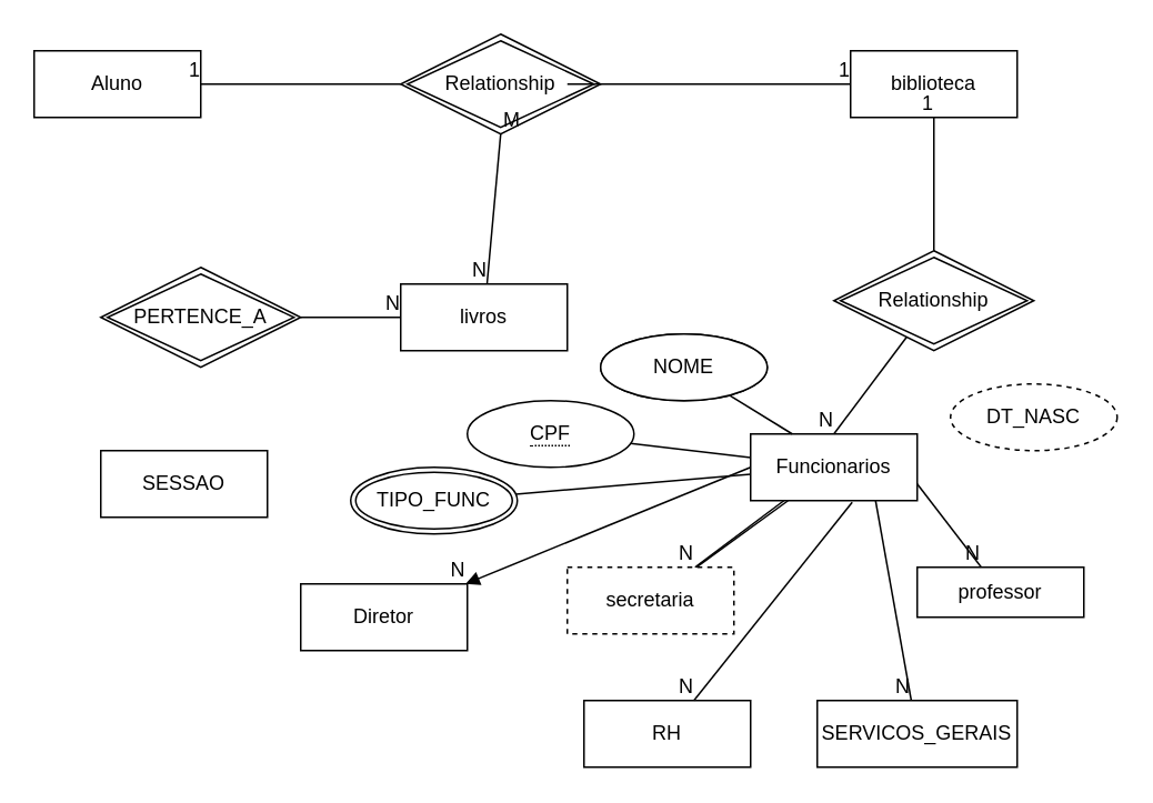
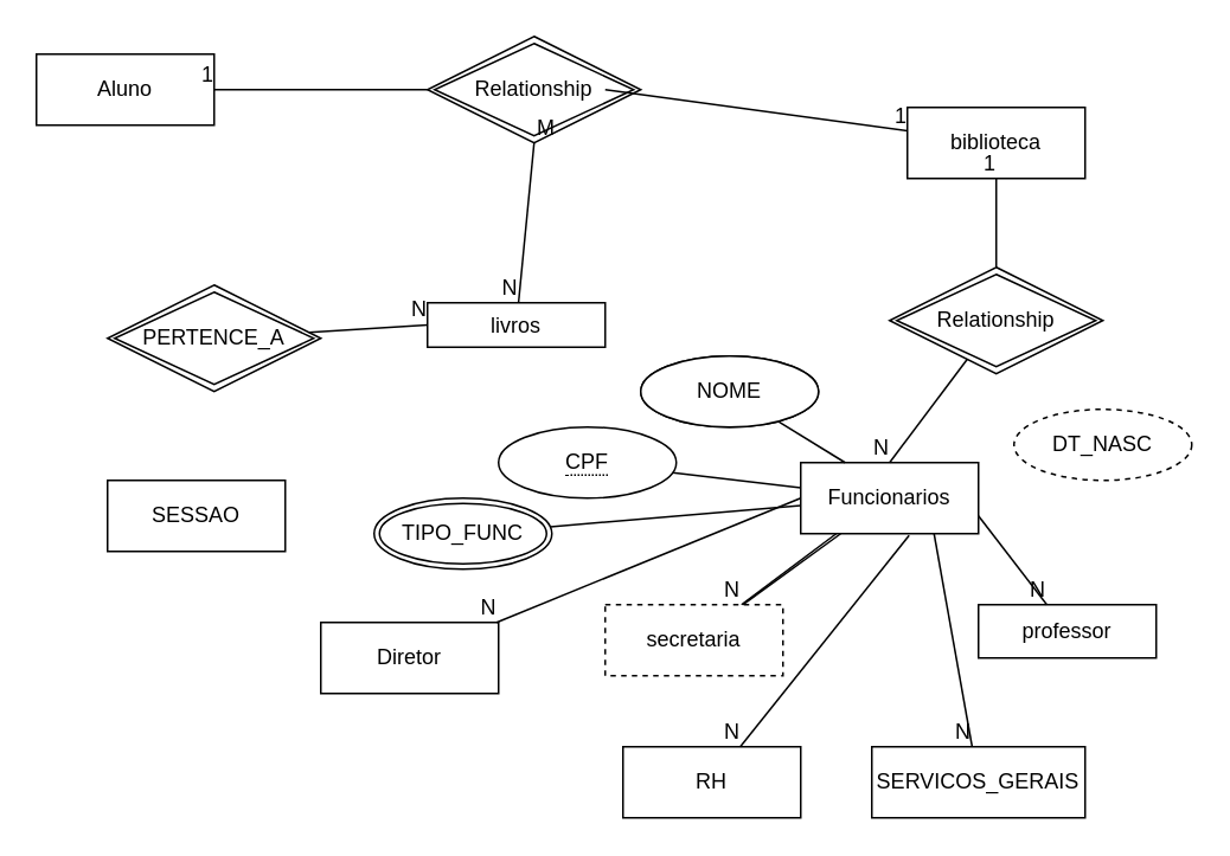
- <mxCell id="5" value="biblioteca" style="whiteSpace=wrap;html=1;align=center;" vertex="1" parent="1"><mxGeometry x="510" y="30" width="100" height="40" as="geometry" /></mxCell>
+ <mxCell id="5" value="biblioteca" style="whiteSpace=wrap;html=1;align=center;" vertex="1" parent="1"><mxGeometry x="510" y="60" width="100" height="40" as="geometry" /></mxCell>
- <mxCell id="4" value="livros" style="whiteSpace=wrap;html=1;align=center;" vertex="1" parent="1"><mxGeometry x="240" y="170" width="100" height="40" as="geometry" /></mxCell>
+ <mxCell id="4" value="livros" style="whiteSpace=wrap;html=1;align=center;" vertex="1" parent="1"><mxGeometry x="240" y="170" width="100" height="25" as="geometry" /></mxCell>
- <mxCell id="28" value="" style="endArrow=block;html=1;rounded=0;exitX=0;exitY=0.5;exitDx=0;exitDy=0;" edge="1" parent="1" source="3" target="23"><mxGeometry relative="1" as="geometry"><mxPoint x="270" y="290" as="sourcePoint" /><mxPoint x="430" y="290" as="targetPoint" /></mxGeometry></mxCell>
+ <mxCell id="28" value="" style="endArrow=none;html=1;rounded=0;exitX=0;exitY=0.5;exitDx=0;exitDy=0;" edge="1" parent="1" source="3" target="23"><mxGeometry relative="1" as="geometry"><mxPoint x="270" y="290" as="sourcePoint" /><mxPoint x="430" y="290" as="targetPoint" /></mxGeometry></mxCell>
